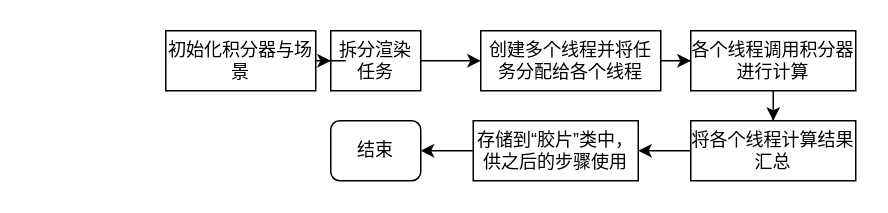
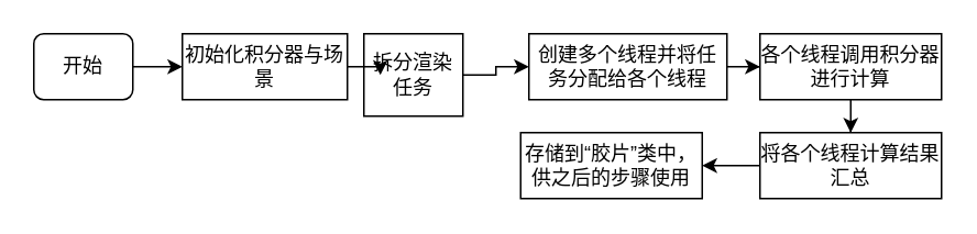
+ <mxCell id="3" value="开始" style="rounded=1;whiteSpace=wrap;html=1;" vertex="1" parent="1"><mxGeometry x="20" y="20" width="60" height="40" as="geometry" /></mxCell>
+ <mxCell id="2" value="" style="edgeStyle=orthogonalEdgeStyle;rounded=0;orthogonalLoop=1;jettySize=auto;html=1;" edge="1" parent="1" source="3" target="9"><mxGeometry relative="1" as="geometry" /></mxCell>
- <mxCell id="5" value="拆分渲染任务" style="rounded=0;whiteSpace=wrap;html=1;" vertex="1" parent="1"><mxGeometry x="220" y="20" width="60" height="40" as="geometry" /></mxCell>
+ <mxCell id="5" value="拆分渲染任务" style="rounded=0;whiteSpace=wrap;html=1;" vertex="1" parent="1"><mxGeometry x="220" y="20" width="60" height="50" as="geometry" /></mxCell>
- <mxCell id="16" value="结束" style="rounded=1;whiteSpace=wrap;html=1;" vertex="1" parent="1"><mxGeometry x="220" y="80" width="60" height="40" as="geometry" /></mxCell>
- <mxCell id="14" value="" style="edgeStyle=orthogonalEdgeStyle;rounded=0;orthogonalLoop=1;jettySize=auto;html=1;" edge="1" parent="1" source="15" target="16"><mxGeometry relative="1" as="geometry" /></mxCell>
